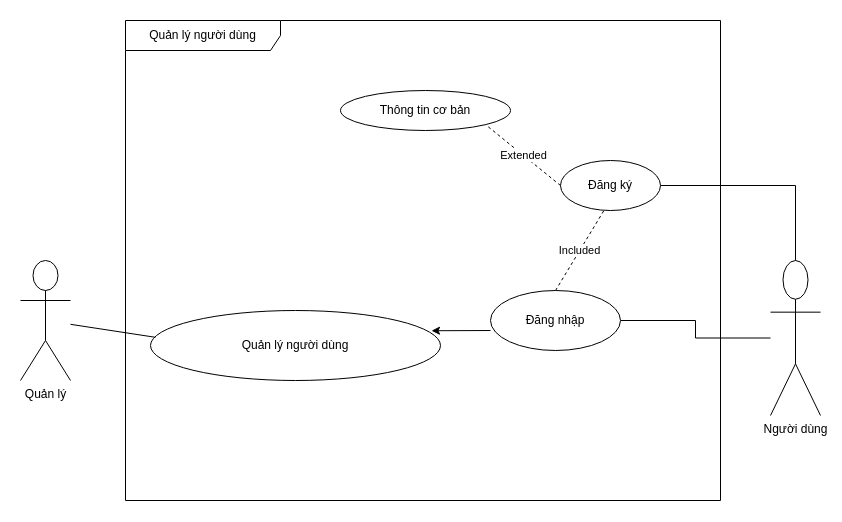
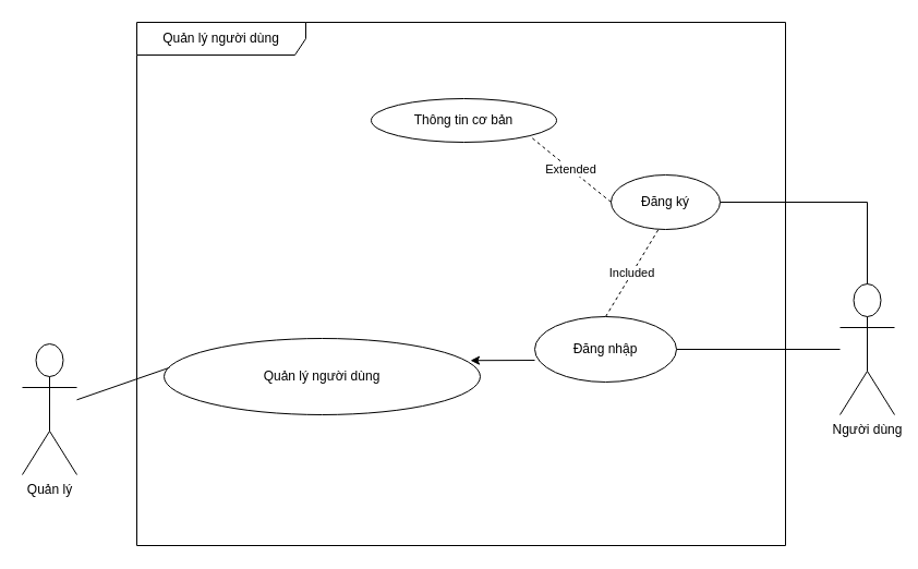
- <mxCell id="2" value="Quản lý&lt;br&gt;" style="shape=umlActor;verticalLabelPosition=bottom;verticalAlign=top;html=1;outlineConnect=0;" parent="1" vertex="1"><mxGeometry x="20" y="260" width="50" height="120" as="geometry" /></mxCell>
+ <mxCell id="2" value="Quản lý&lt;br&gt;" style="shape=umlActor;verticalLabelPosition=bottom;verticalAlign=top;html=1;outlineConnect=0;" parent="1" vertex="1"><mxGeometry x="20" y="315" width="50" height="120" as="geometry" /></mxCell>
- <mxCell id="3" value="Người dùng" style="shape=umlActor;verticalLabelPosition=bottom;verticalAlign=top;html=1;outlineConnect=0;" parent="1" vertex="1"><mxGeometry x="770" y="260" width="50" height="155" as="geometry" /></mxCell>
+ <mxCell id="3" value="Người dùng" style="shape=umlActor;verticalLabelPosition=bottom;verticalAlign=top;html=1;outlineConnect=0;" parent="1" vertex="1"><mxGeometry x="770" y="260" width="50" height="120" as="geometry" /></mxCell>
